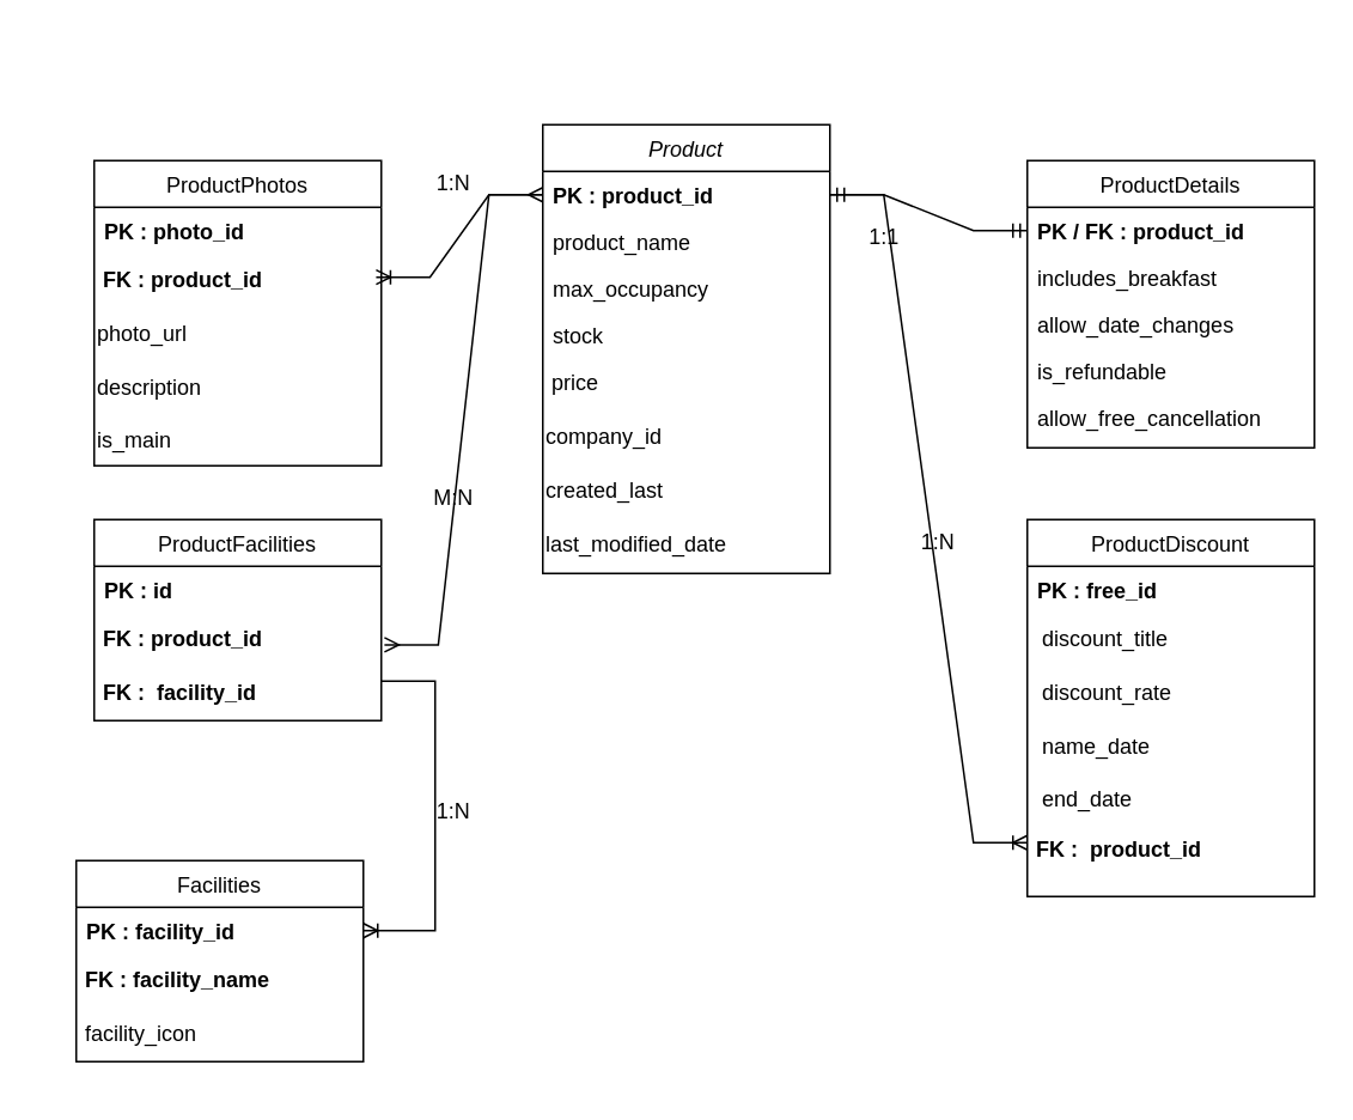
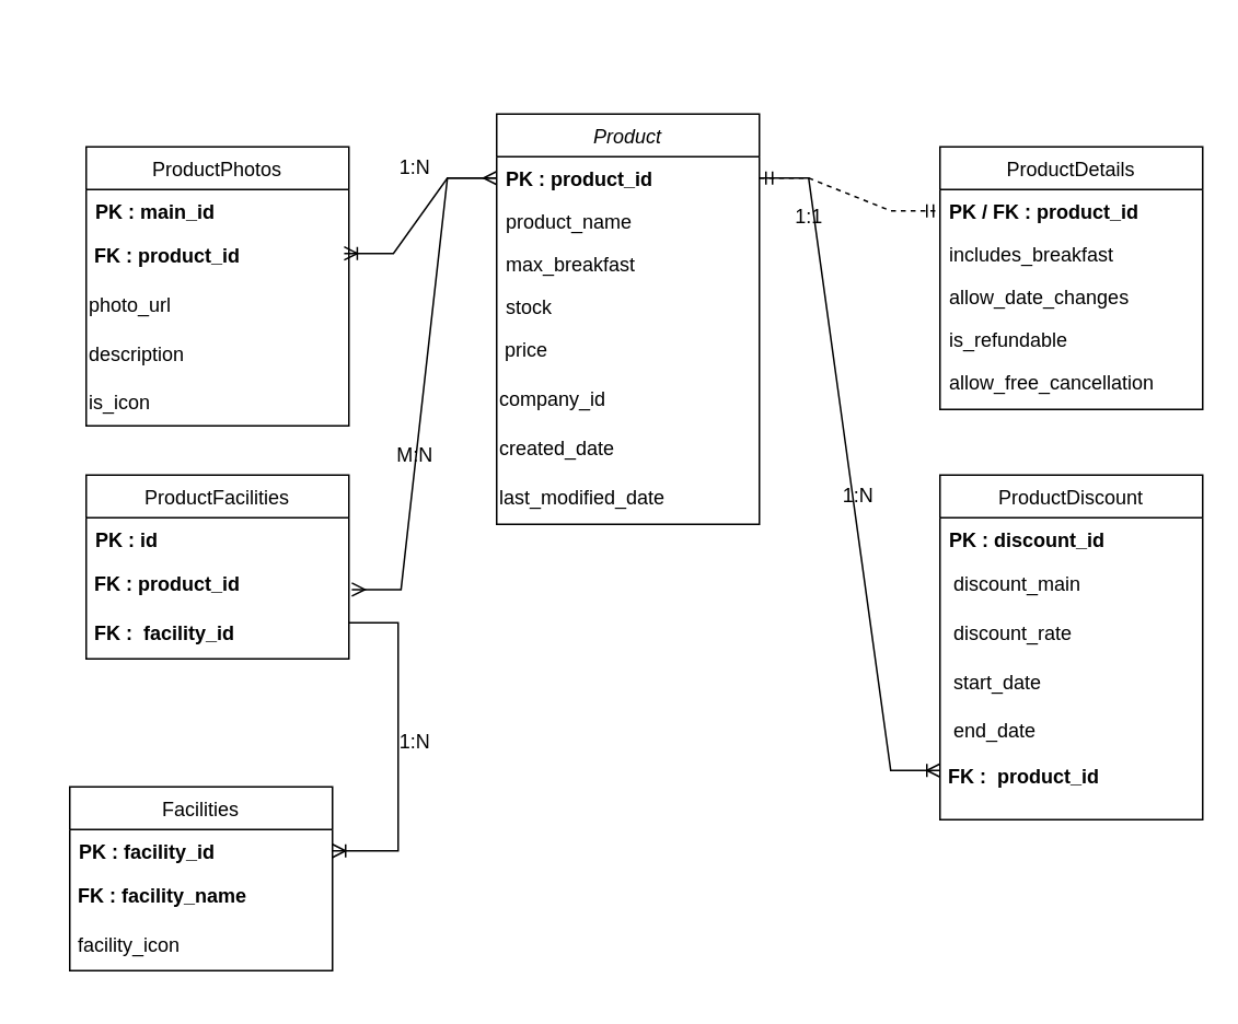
- <mxCell id="40" value="" style="edgeStyle=entityRelationEdgeStyle;fontSize=12;html=1;endArrow=ERmandOne;startArrow=ERmandOne;rounded=0;exitX=1;exitY=0.5;exitDx=0;exitDy=0;entryX=0;entryY=0.5;entryDx=0;entryDy=0;" edge="1" parent="1" source="3" target="19"><mxGeometry width="100" height="100" relative="1" as="geometry"><mxPoint x="462" y="209" as="sourcePoint" /><mxPoint x="562" y="109" as="targetPoint" /></mxGeometry></mxCell>
+ <mxCell id="40" value="" style="edgeStyle=entityRelationEdgeStyle;fontSize=12;html=1;endArrow=ERmandOne;startArrow=ERmandOne;rounded=0;exitX=1;exitY=0.5;exitDx=0;exitDy=0;entryX=0;entryY=0.5;entryDx=0;entryDy=0;dashed=1;" edge="1" parent="1" source="3" target="19"><mxGeometry width="100" height="100" relative="1" as="geometry"><mxPoint x="462" y="209" as="sourcePoint" /><mxPoint x="562" y="109" as="targetPoint" /></mxGeometry></mxCell>
- <mxCell id="25" value="PK : photo_id" style="text;align=left;verticalAlign=top;spacingLeft=4;spacingRight=4;overflow=hidden;rotatable=0;points=[[0,0.5],[1,0.5]];portConstraint=eastwest;fontStyle=1" vertex="1" parent="24"><mxGeometry y="26" width="160" height="26" as="geometry" /></mxCell>
+ <mxCell id="25" value="PK : main_id" style="text;align=left;verticalAlign=top;spacingLeft=4;spacingRight=4;overflow=hidden;rotatable=0;points=[[0,0.5],[1,0.5]];portConstraint=eastwest;fontStyle=1" vertex="1" parent="24"><mxGeometry y="26" width="160" height="26" as="geometry" /></mxCell>
- <mxCell id="5" value="max_occupancy" style="text;align=left;verticalAlign=top;spacingLeft=4;spacingRight=4;overflow=hidden;rotatable=0;points=[[0,0.5],[1,0.5]];portConstraint=eastwest;rounded=0;shadow=0;html=0;" parent="2" vertex="1"><mxGeometry y="78" width="160" height="26" as="geometry" /></mxCell>
+ <mxCell id="5" value="max_breakfast" style="text;align=left;verticalAlign=top;spacingLeft=4;spacingRight=4;overflow=hidden;rotatable=0;points=[[0,0.5],[1,0.5]];portConstraint=eastwest;rounded=0;shadow=0;html=0;" parent="2" vertex="1"><mxGeometry y="78" width="160" height="26" as="geometry" /></mxCell>
- <mxCell id="29" value="is_main" style="text;whiteSpace=wrap;html=1;" vertex="1" parent="24"><mxGeometry y="142" width="160" height="28" as="geometry" /></mxCell>
+ <mxCell id="29" value="is_icon" style="text;whiteSpace=wrap;html=1;" vertex="1" parent="24"><mxGeometry y="142" width="160" height="28" as="geometry" /></mxCell>
- <mxCell id="9" value="&lt;span style=&quot;text-wrap: nowrap;&quot;&gt;created_last&lt;/span&gt;" style="text;whiteSpace=wrap;html=1;" vertex="1" parent="2"><mxGeometry y="190" width="160" height="30" as="geometry" /></mxCell>
+ <mxCell id="9" value="&lt;span style=&quot;text-wrap: nowrap;&quot;&gt;created_date&lt;/span&gt;" style="text;whiteSpace=wrap;html=1;" vertex="1" parent="2"><mxGeometry y="190" width="160" height="30" as="geometry" /></mxCell>
- <mxCell id="12" value="PK : free_id" style="text;align=left;verticalAlign=top;spacingLeft=4;spacingRight=4;overflow=hidden;rotatable=0;points=[[0,0.5],[1,0.5]];portConstraint=eastwest;fontStyle=1" parent="11" vertex="1"><mxGeometry y="26" width="160" height="26" as="geometry" /></mxCell>
+ <mxCell id="12" value="PK : discount_id" style="text;align=left;verticalAlign=top;spacingLeft=4;spacingRight=4;overflow=hidden;rotatable=0;points=[[0,0.5],[1,0.5]];portConstraint=eastwest;fontStyle=1" parent="11" vertex="1"><mxGeometry y="26" width="160" height="26" as="geometry" /></mxCell>
- <mxCell id="13" value="&amp;nbsp; discount_title" style="text;html=1;align=left;verticalAlign=middle;resizable=0;points=[];autosize=1;strokeColor=none;fillColor=none;" vertex="1" parent="11"><mxGeometry y="52" width="160" height="30" as="geometry" /></mxCell>
+ <mxCell id="13" value="&amp;nbsp; discount_main" style="text;html=1;align=left;verticalAlign=middle;resizable=0;points=[];autosize=1;strokeColor=none;fillColor=none;" vertex="1" parent="11"><mxGeometry y="52" width="160" height="30" as="geometry" /></mxCell>
- <mxCell id="15" value="&amp;nbsp; name_date" style="text;html=1;align=left;verticalAlign=middle;resizable=0;points=[];autosize=1;strokeColor=none;fillColor=none;" vertex="1" parent="11"><mxGeometry y="112" width="160" height="30" as="geometry" /></mxCell>
+ <mxCell id="15" value="&amp;nbsp; start_date" style="text;html=1;align=left;verticalAlign=middle;resizable=0;points=[];autosize=1;strokeColor=none;fillColor=none;" vertex="1" parent="11"><mxGeometry y="112" width="160" height="30" as="geometry" /></mxCell>
